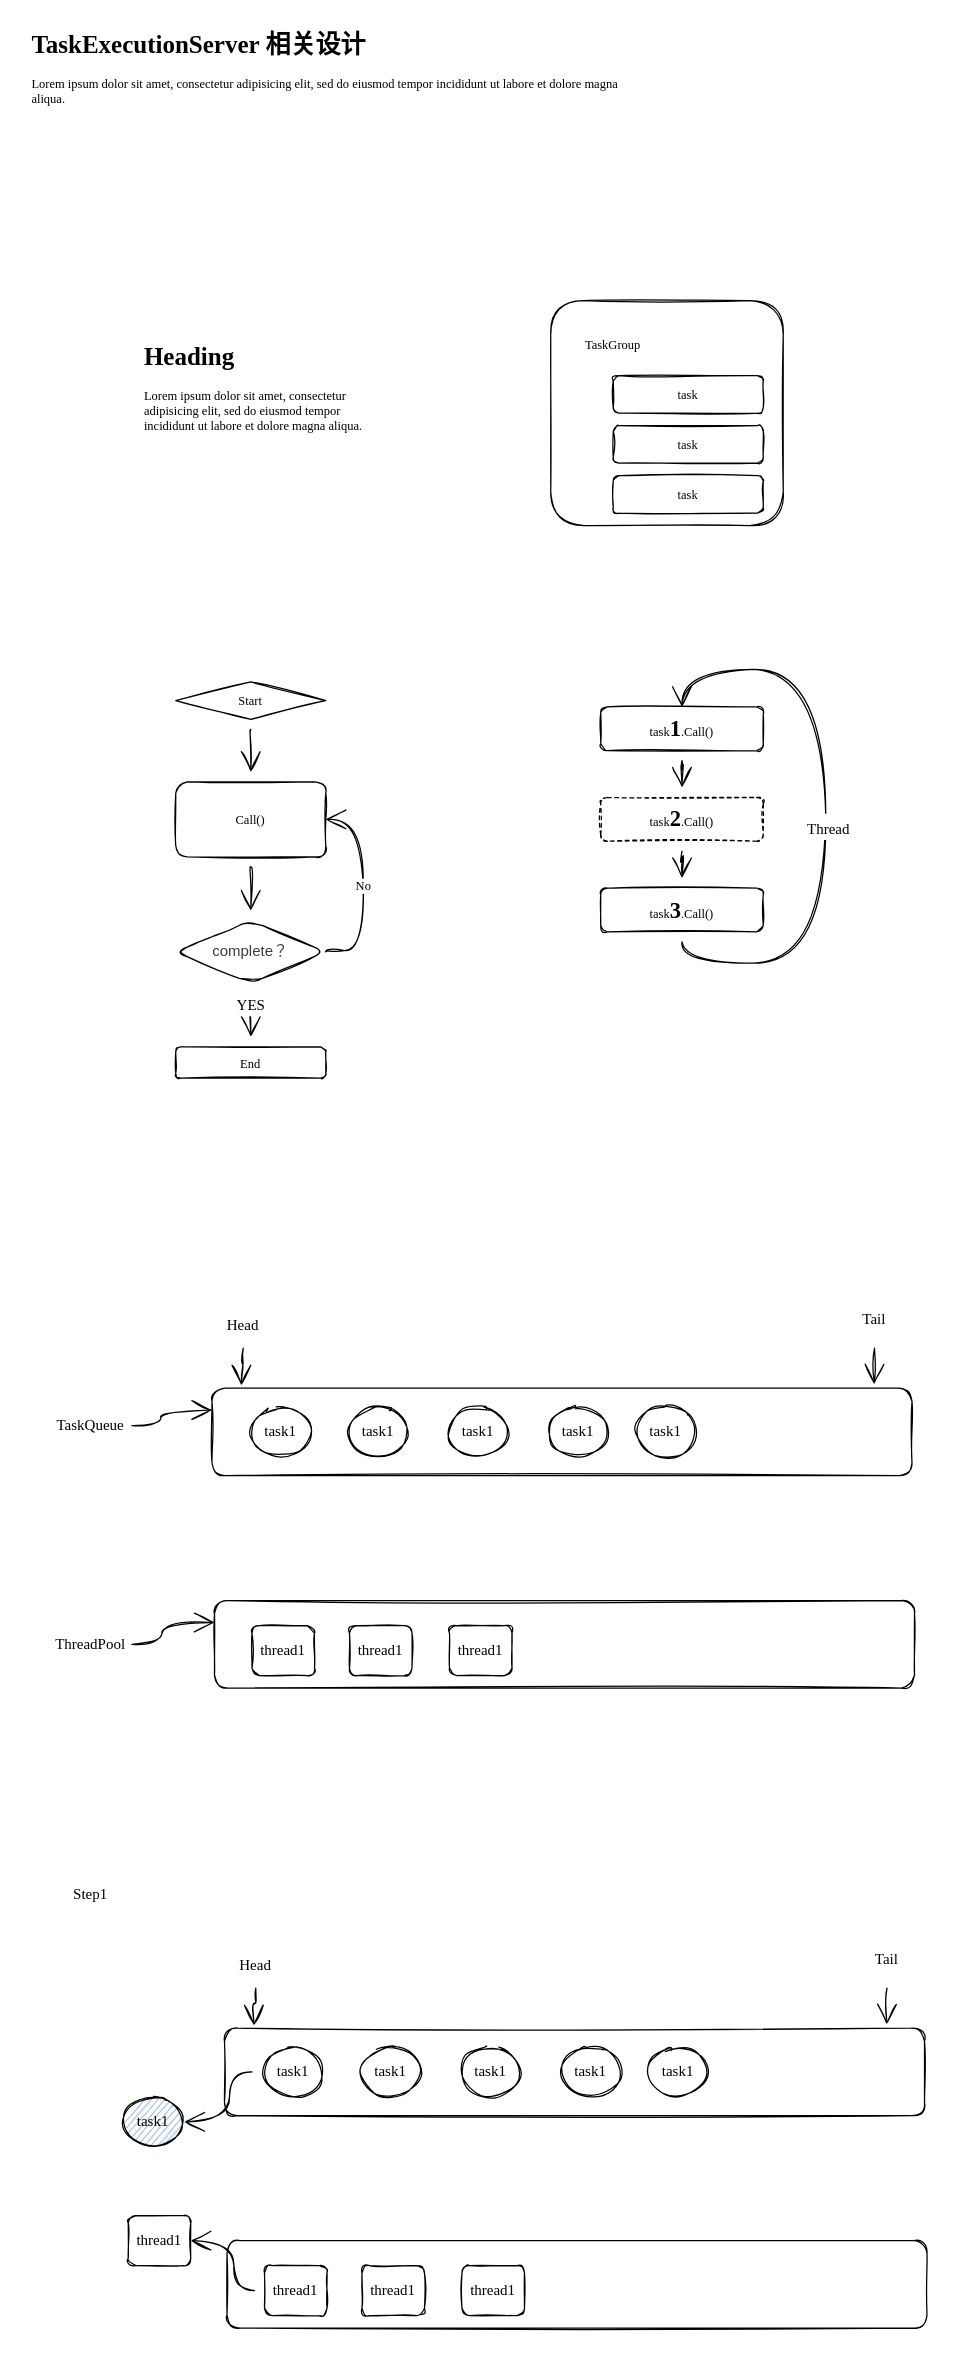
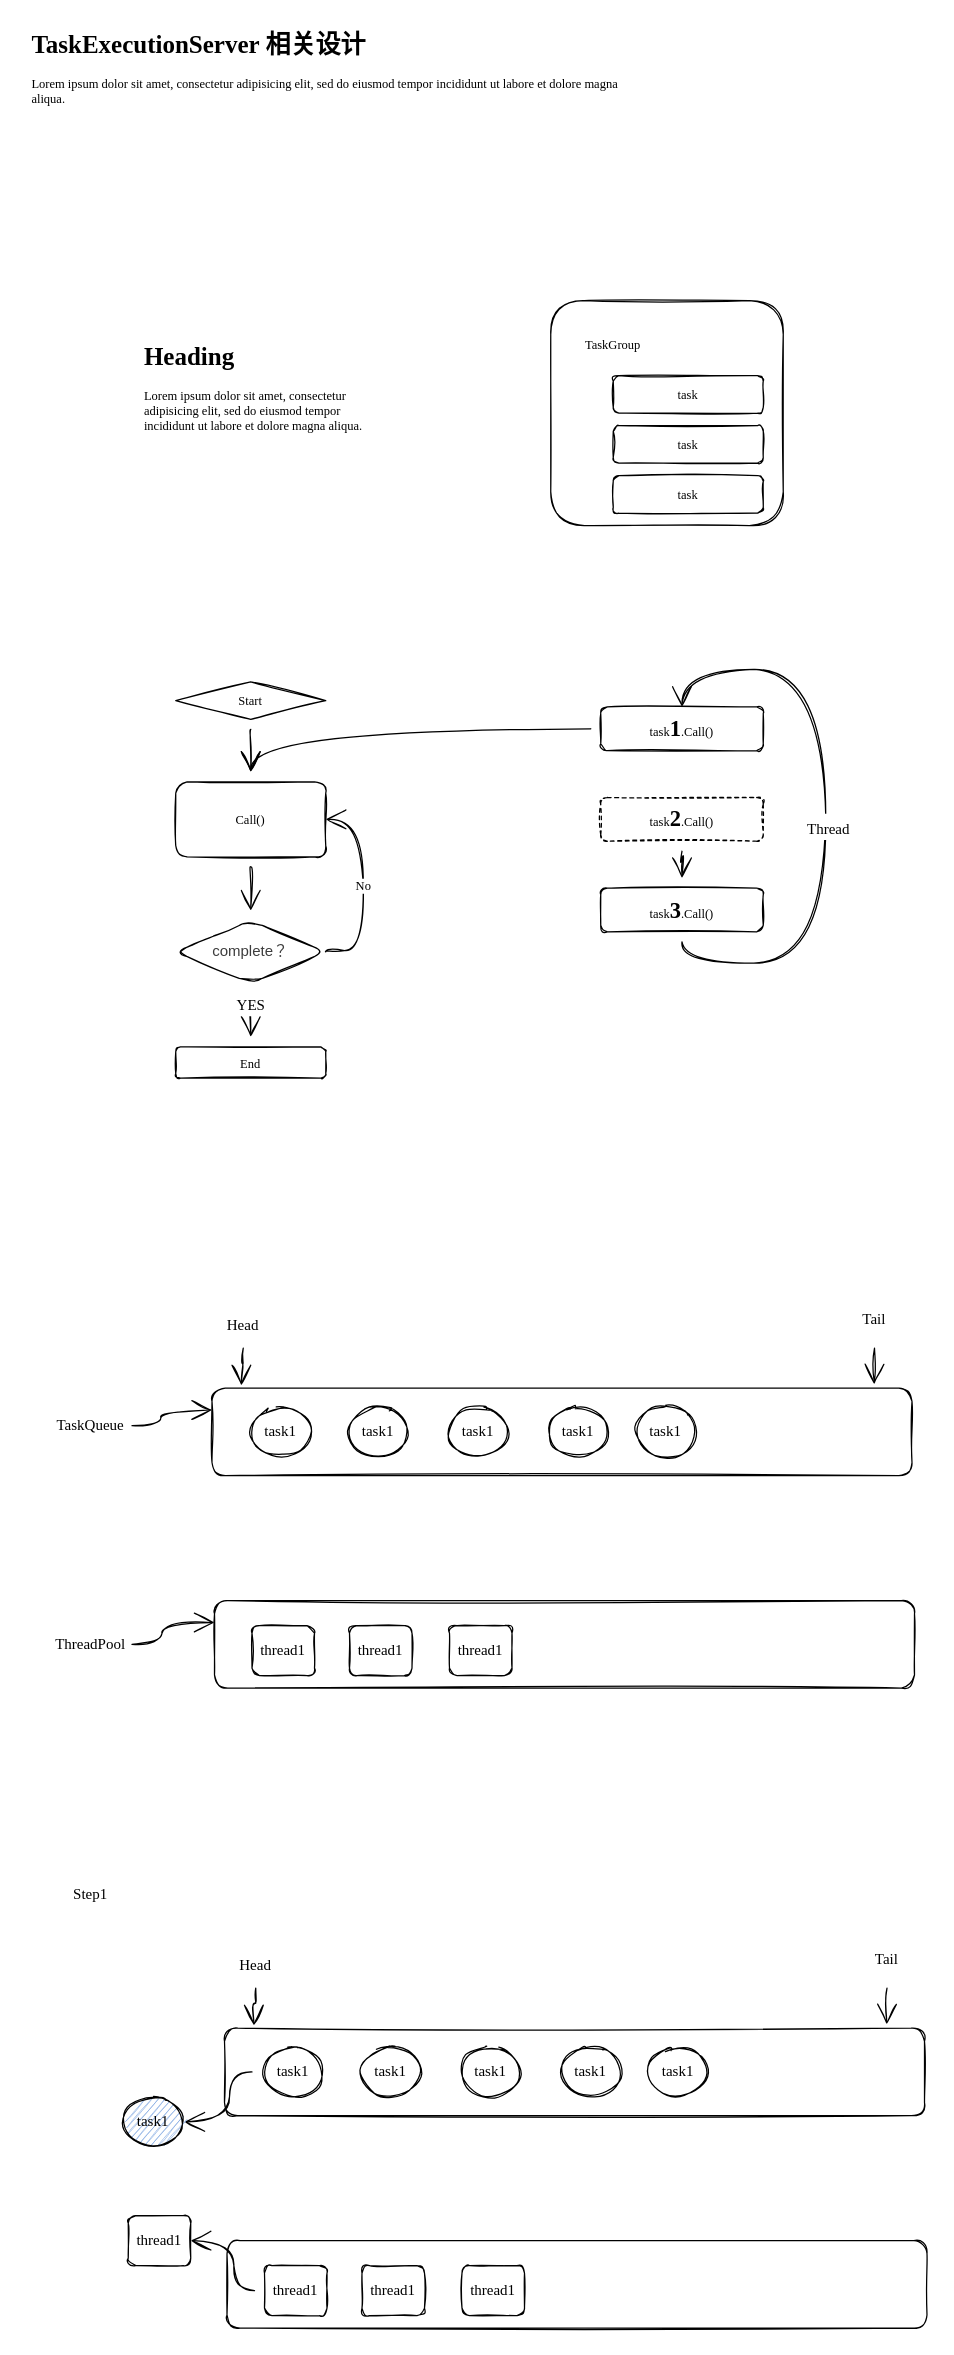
- <mxCell id="19" value="" style="edgeStyle=orthogonalEdgeStyle;curved=1;rounded=0;sketch=1;hachureGap=4;orthogonalLoop=1;jettySize=auto;html=1;fontFamily=Architects Daughter;fontSource=https%3A%2F%2Ffonts.googleapis.com%2Fcss%3Ffamily%3DArchitects%2BDaughter;fontSize=18;endArrow=open;startSize=14;endSize=14;sourcePerimeterSpacing=8;targetPerimeterSpacing=8;" edge="1" parent="1" source="20" target="25"><mxGeometry relative="1" as="geometry" /></mxCell>
+ <mxCell id="19" value="" style="edgeStyle=orthogonalEdgeStyle;curved=1;rounded=0;sketch=1;hachureGap=4;orthogonalLoop=1;jettySize=auto;html=1;fontFamily=Architects Daughter;fontSource=https%3A%2F%2Ffonts.googleapis.com%2Fcss%3Ffamily%3DArchitects%2BDaughter;fontSize=18;endArrow=open;startSize=14;endSize=14;sourcePerimeterSpacing=8;targetPerimeterSpacing=8;" edge="1" parent="1" source="20" target="12"><mxGeometry relative="1" as="geometry" /></mxCell>
